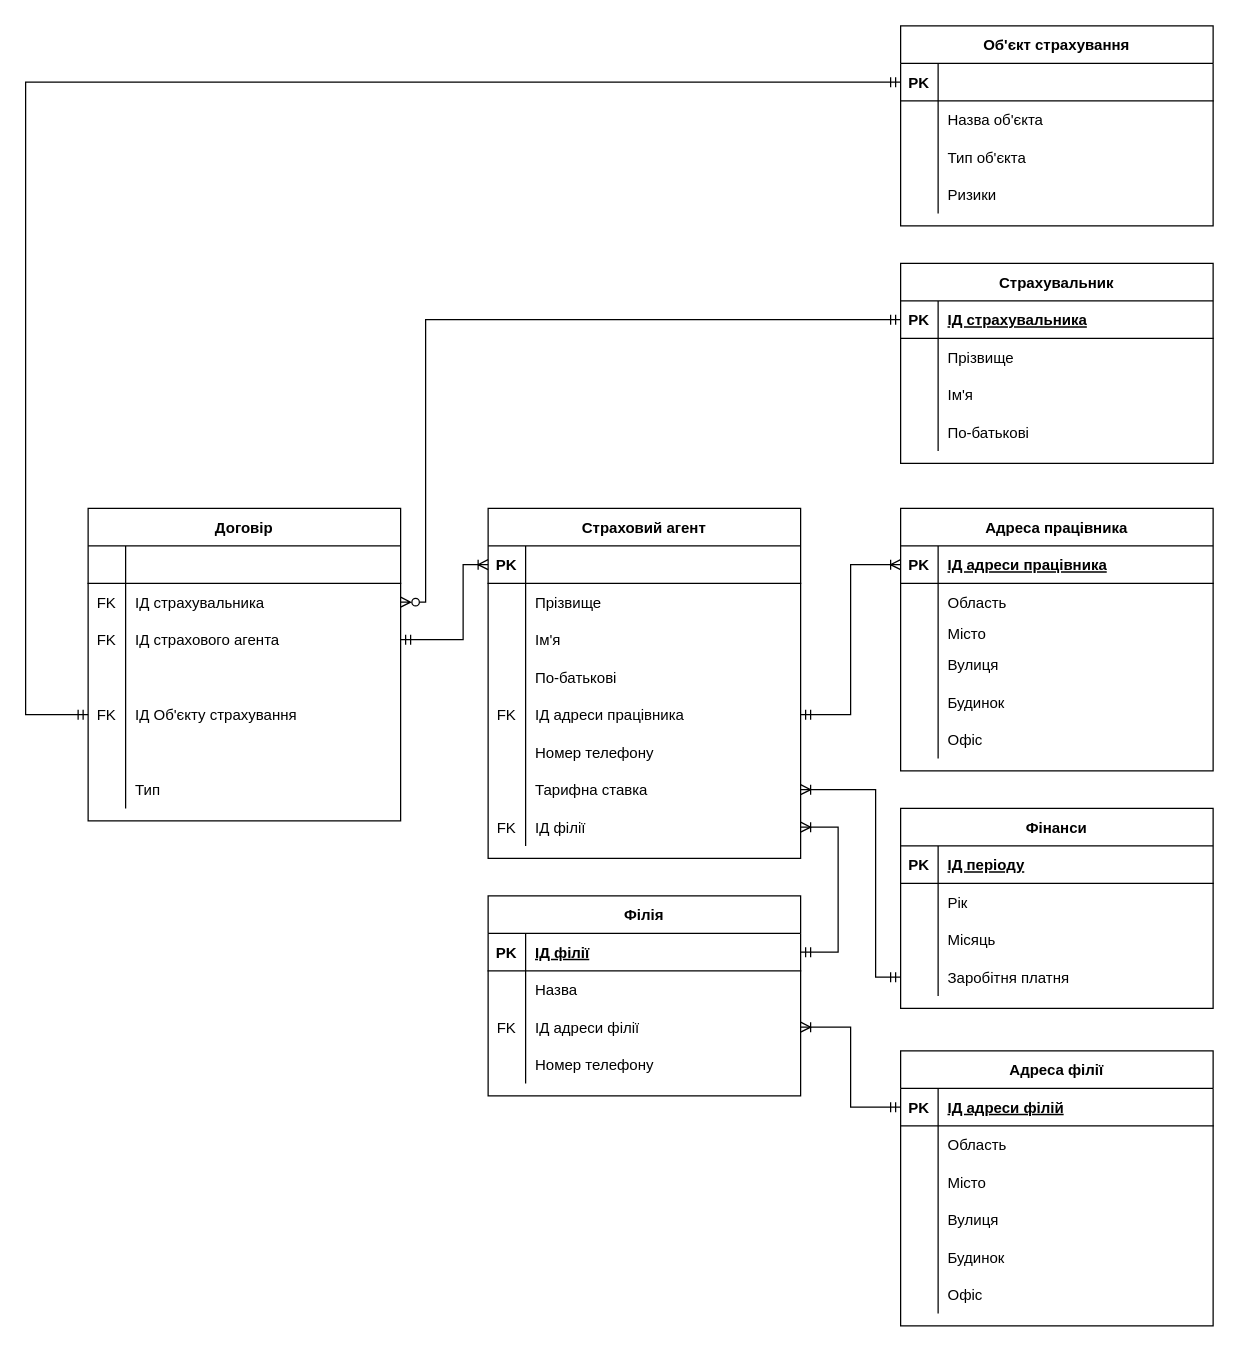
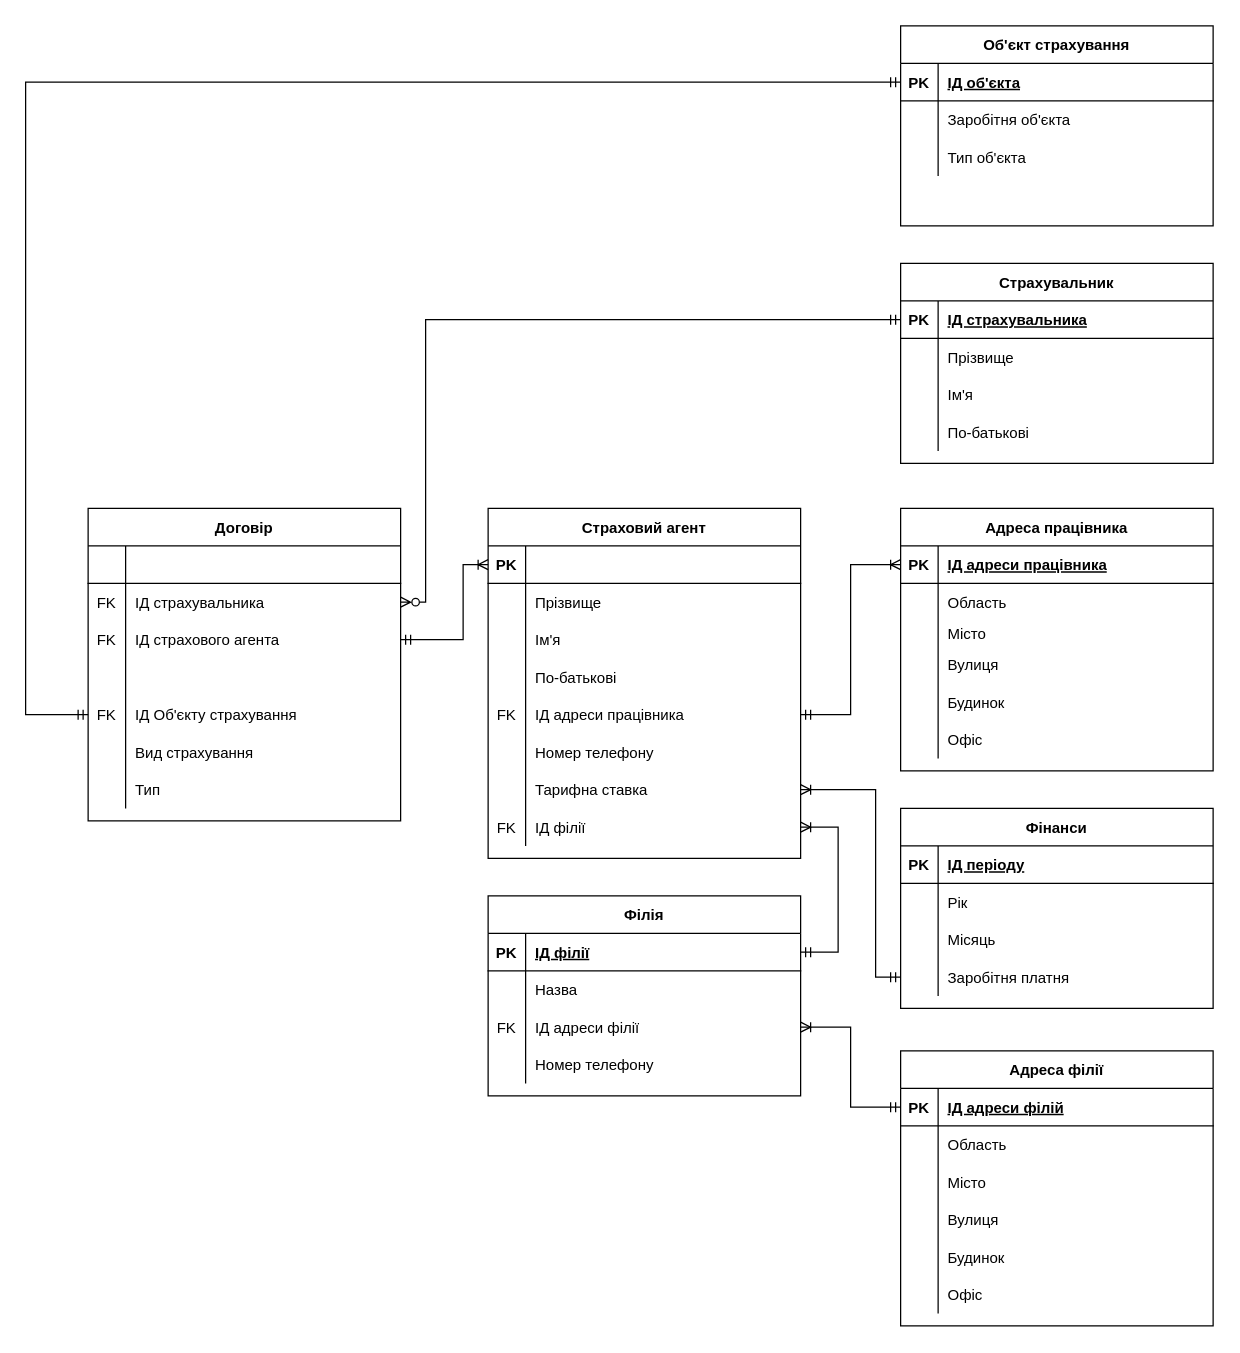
+ <mxCell id="131" value="ІД об'єкта" style="shape=partialRectangle;overflow=hidden;connectable=0;fillColor=none;top=0;left=0;bottom=0;right=0;align=left;spacingLeft=6;fontStyle=5;" parent="129" vertex="1"><mxGeometry x="30" width="220" height="30" as="geometry"><mxRectangle width="220" height="30" as="alternateBounds" /></mxGeometry></mxCell>
- <mxCell id="134" value="Назва об'єкта" style="shape=partialRectangle;overflow=hidden;connectable=0;fillColor=none;top=0;left=0;bottom=0;right=0;align=left;spacingLeft=6;" parent="132" vertex="1"><mxGeometry x="30" width="220" height="30" as="geometry"><mxRectangle width="220" height="30" as="alternateBounds" /></mxGeometry></mxCell>
+ <mxCell id="134" value="Заробітня об'єкта" style="shape=partialRectangle;overflow=hidden;connectable=0;fillColor=none;top=0;left=0;bottom=0;right=0;align=left;spacingLeft=6;" parent="132" vertex="1"><mxGeometry x="30" width="220" height="30" as="geometry"><mxRectangle width="220" height="30" as="alternateBounds" /></mxGeometry></mxCell>
- <mxCell id="140" value="Ризики" style="shape=partialRectangle;overflow=hidden;connectable=0;fillColor=none;top=0;left=0;bottom=0;right=0;align=left;spacingLeft=6;" parent="138" vertex="1"><mxGeometry x="30" width="220" height="30" as="geometry"><mxRectangle width="220" height="30" as="alternateBounds" /></mxGeometry></mxCell>
+ <mxCell id="100" value="Вид страхування" style="shape=partialRectangle;overflow=hidden;connectable=0;fillColor=none;top=0;left=0;bottom=0;right=0;align=left;spacingLeft=6;" parent="98" vertex="1"><mxGeometry x="30" width="220" height="30" as="geometry"><mxRectangle width="220" height="30" as="alternateBounds" /></mxGeometry></mxCell>
